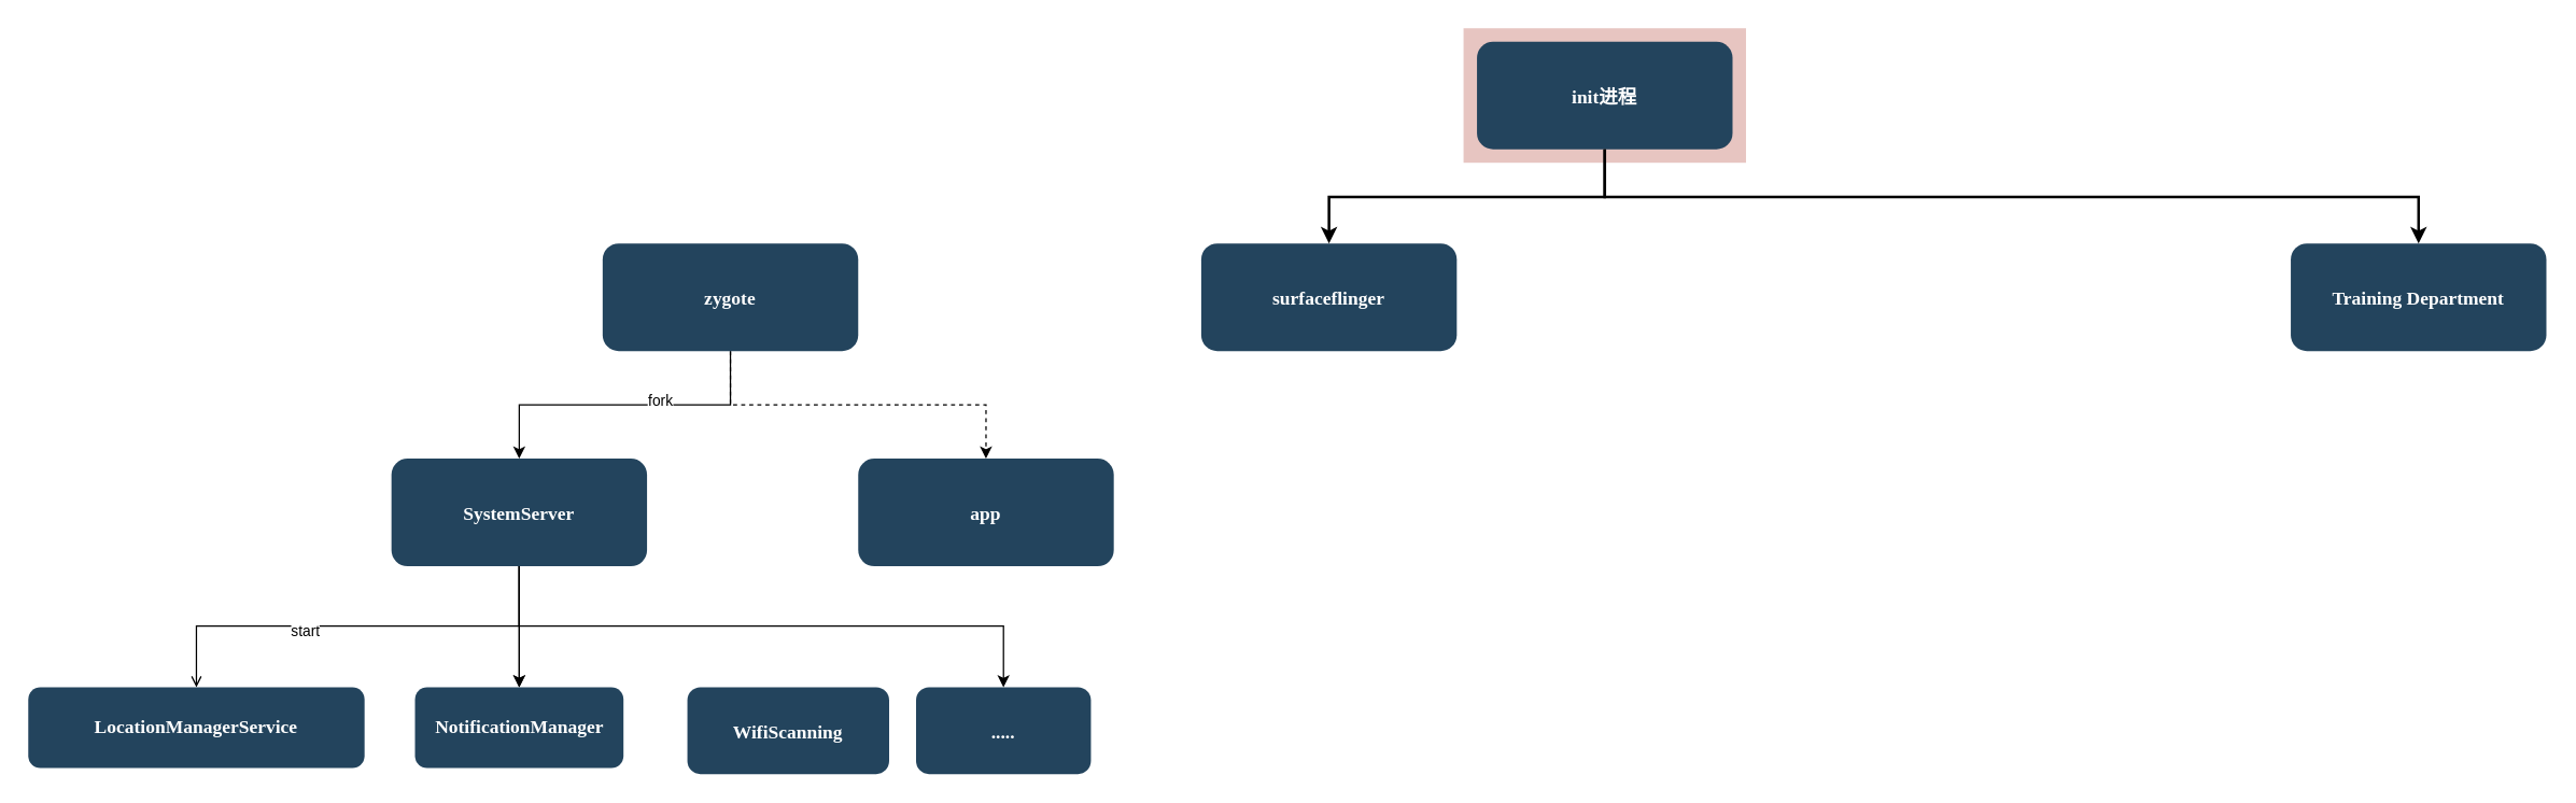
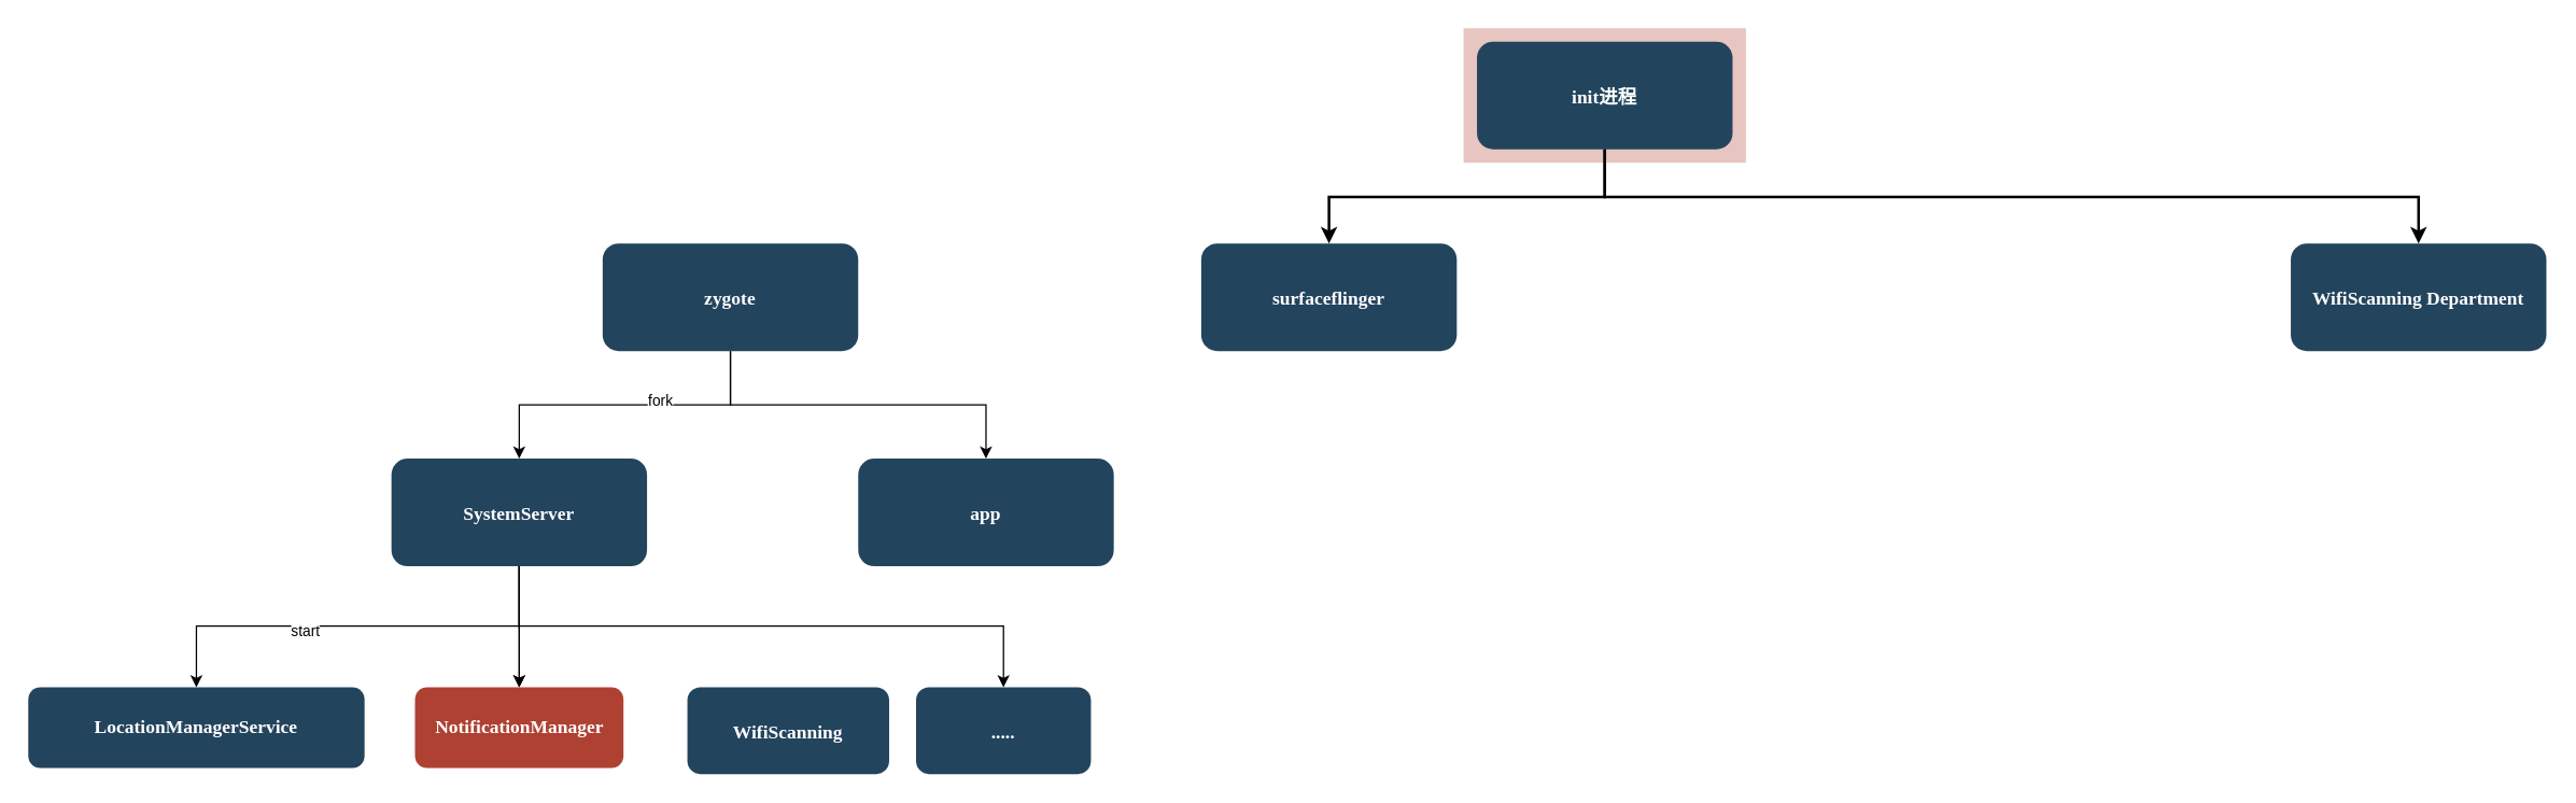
- <mxCell id="4" value="Training Department" style="rounded=1;fillColor=#23445D;gradientColor=none;strokeColor=none;fontColor=#FFFFFF;fontStyle=1;fontFamily=Tahoma;fontSize=14" parent="1" vertex="1"><mxGeometry x="1702" y="180.5" width="190" height="80" as="geometry" /></mxCell>
+ <mxCell id="4" value="WifiScanning Department" style="rounded=1;fillColor=#23445D;gradientColor=none;strokeColor=none;fontColor=#FFFFFF;fontStyle=1;fontFamily=Tahoma;fontSize=14" parent="1" vertex="1"><mxGeometry x="1702" y="180.5" width="190" height="80" as="geometry" /></mxCell>
- <mxCell id="9" style="edgeStyle=orthogonalEdgeStyle;rounded=0;orthogonalLoop=1;jettySize=auto;html=1;dashed=1;" edge="1" parent="1" source="10" target="21"><mxGeometry relative="1" as="geometry" /></mxCell>
+ <mxCell id="9" style="edgeStyle=orthogonalEdgeStyle;rounded=0;orthogonalLoop=1;jettySize=auto;html=1;" edge="1" parent="1" source="10" target="21"><mxGeometry relative="1" as="geometry" /></mxCell>
- <mxCell id="12" value="" style="edgeStyle=orthogonalEdgeStyle;rounded=0;orthogonalLoop=1;jettySize=auto;html=1;endArrow=open;" edge="1" parent="1" source="16" target="17"><mxGeometry relative="1" as="geometry"><Array as="points"><mxPoint x="385" y="465" /><mxPoint x="145" y="465" /></Array></mxGeometry></mxCell>
+ <mxCell id="12" value="" style="edgeStyle=orthogonalEdgeStyle;rounded=0;orthogonalLoop=1;jettySize=auto;html=1;" edge="1" parent="1" source="16" target="17"><mxGeometry relative="1" as="geometry"><Array as="points"><mxPoint x="385" y="465" /><mxPoint x="145" y="465" /></Array></mxGeometry></mxCell>
- <mxCell id="18" value="NotificationManager" style="whiteSpace=wrap;html=1;rounded=1;fontFamily=Tahoma;fontSize=14;fontColor=#FFFFFF;fontStyle=1;strokeColor=none;fillColor=#23445D;" vertex="1" parent="1"><mxGeometry x="307.5" y="510.5" width="155" height="60" as="geometry" /></mxCell>
+ <mxCell id="18" value="NotificationManager" style="whiteSpace=wrap;html=1;rounded=1;fontFamily=Tahoma;fontSize=14;fontColor=#FFFFFF;fontStyle=1;strokeColor=none;fillColor=#ae4132;" vertex="1" parent="1"><mxGeometry x="307.5" y="510.5" width="155" height="60" as="geometry" /></mxCell>
